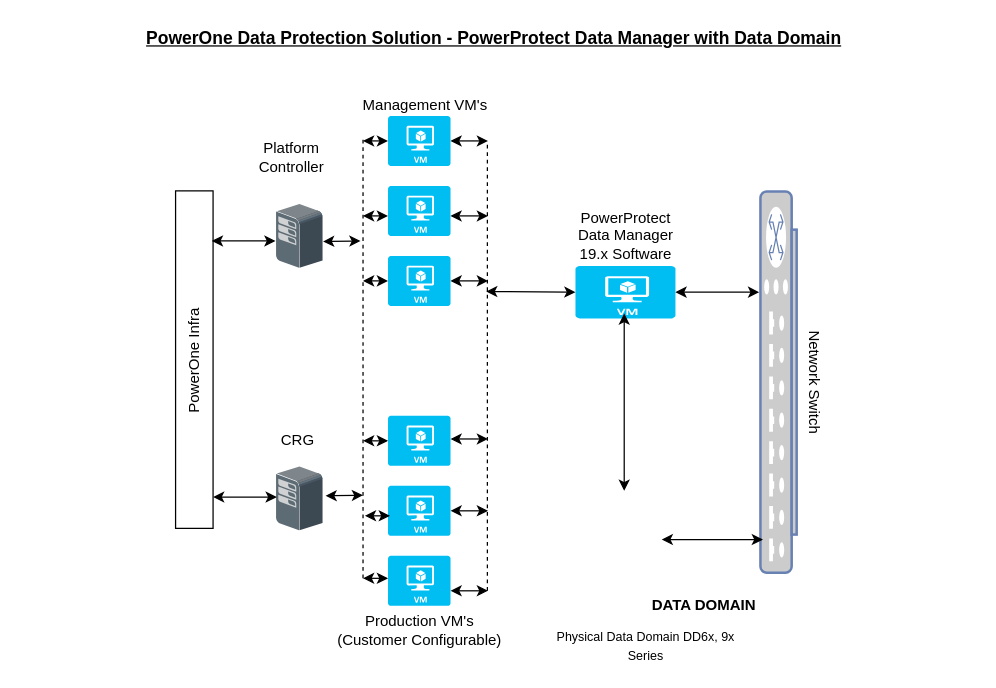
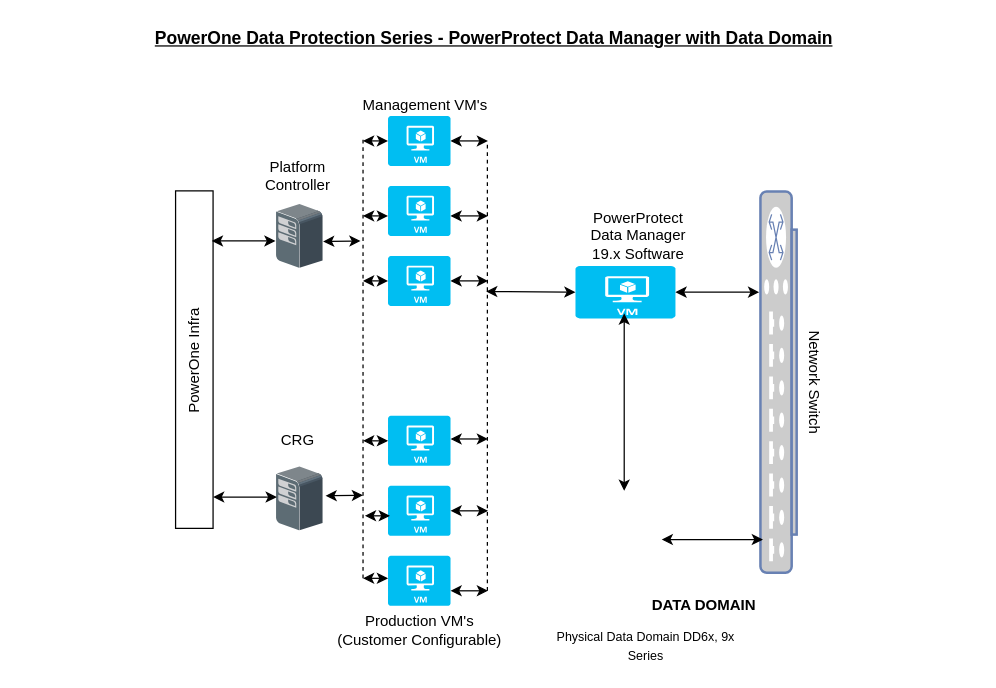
- <mxCell id="33" value="&lt;font style=&quot;font-size: 14px&quot;&gt;&lt;u&gt;&lt;b&gt;PowerOne Data Protection Solution - PowerProtect Data Manager with Data Domain&lt;/b&gt;&lt;/u&gt;&lt;/font&gt;" style="text;html=1;strokeColor=none;fillColor=none;align=center;verticalAlign=middle;whiteSpace=wrap;rounded=0;" parent="1" vertex="1"><mxGeometry x="60" y="20" width="670" height="20" as="geometry" /></mxCell>
+ <mxCell id="33" value="&lt;font style=&quot;font-size: 14px&quot;&gt;&lt;u&gt;&lt;b&gt;PowerOne Data Protection Series - PowerProtect Data Manager with Data Domain&lt;/b&gt;&lt;/u&gt;&lt;/font&gt;" style="text;html=1;strokeColor=none;fillColor=none;align=center;verticalAlign=middle;whiteSpace=wrap;rounded=0;" parent="1" vertex="1"><mxGeometry x="60" y="20" width="670" height="20" as="geometry" /></mxCell>
- <mxCell id="9" value="Platform Controller" style="text;html=1;strokeColor=none;fillColor=none;align=center;verticalAlign=middle;whiteSpace=wrap;rounded=0;" parent="1" vertex="1"><mxGeometry x="213" y="115" width="40" height="20" as="geometry" /></mxCell>
+ <mxCell id="9" value="Platform Controller" style="text;html=1;strokeColor=none;fillColor=none;align=center;verticalAlign=middle;whiteSpace=wrap;rounded=0;" parent="1" vertex="1"><mxGeometry x="218" y="130" width="40" height="20" as="geometry" /></mxCell>
- <mxCell id="32" value="PowerProtect Data Manager 19.x Software" style="text;html=1;strokeColor=none;fillColor=none;align=center;verticalAlign=middle;whiteSpace=wrap;rounded=0;" parent="1" vertex="1"><mxGeometry x="452.5" y="178" width="95" height="20" as="geometry" /></mxCell>
+ <mxCell id="32" value="PowerProtect Data Manager 19.x Software" style="text;html=1;strokeColor=none;fillColor=none;align=center;verticalAlign=middle;whiteSpace=wrap;rounded=0;" parent="1" vertex="1"><mxGeometry x="462.5" y="178" width="95" height="20" as="geometry" /></mxCell>
